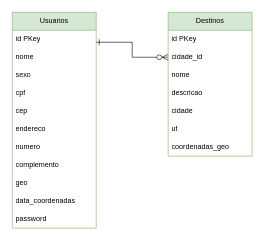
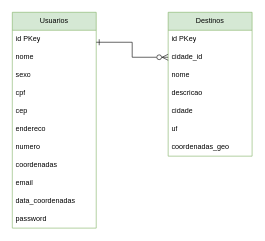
- <mxCell id="10" value="complemento" style="text;strokeColor=none;fillColor=none;align=left;verticalAlign=middle;spacingLeft=4;spacingRight=4;overflow=hidden;points=[[0,0.5],[1,0.5]];portConstraint=eastwest;rotatable=0;whiteSpace=wrap;html=1;" vertex="1" parent="2"><mxGeometry y="240" width="140" height="30" as="geometry" /></mxCell>
+ <mxCell id="10" value="coordenadas" style="text;strokeColor=none;fillColor=none;align=left;verticalAlign=middle;spacingLeft=4;spacingRight=4;overflow=hidden;points=[[0,0.5],[1,0.5]];portConstraint=eastwest;rotatable=0;whiteSpace=wrap;html=1;" vertex="1" parent="2"><mxGeometry y="240" width="140" height="30" as="geometry" /></mxCell>
- <mxCell id="11" value="geo" style="text;strokeColor=none;fillColor=none;align=left;verticalAlign=middle;spacingLeft=4;spacingRight=4;overflow=hidden;points=[[0,0.5],[1,0.5]];portConstraint=eastwest;rotatable=0;whiteSpace=wrap;html=1;" vertex="1" parent="2"><mxGeometry y="270" width="140" height="30" as="geometry" /></mxCell>
+ <mxCell id="11" value="email" style="text;strokeColor=none;fillColor=none;align=left;verticalAlign=middle;spacingLeft=4;spacingRight=4;overflow=hidden;points=[[0,0.5],[1,0.5]];portConstraint=eastwest;rotatable=0;whiteSpace=wrap;html=1;" vertex="1" parent="2"><mxGeometry y="270" width="140" height="30" as="geometry" /></mxCell>
